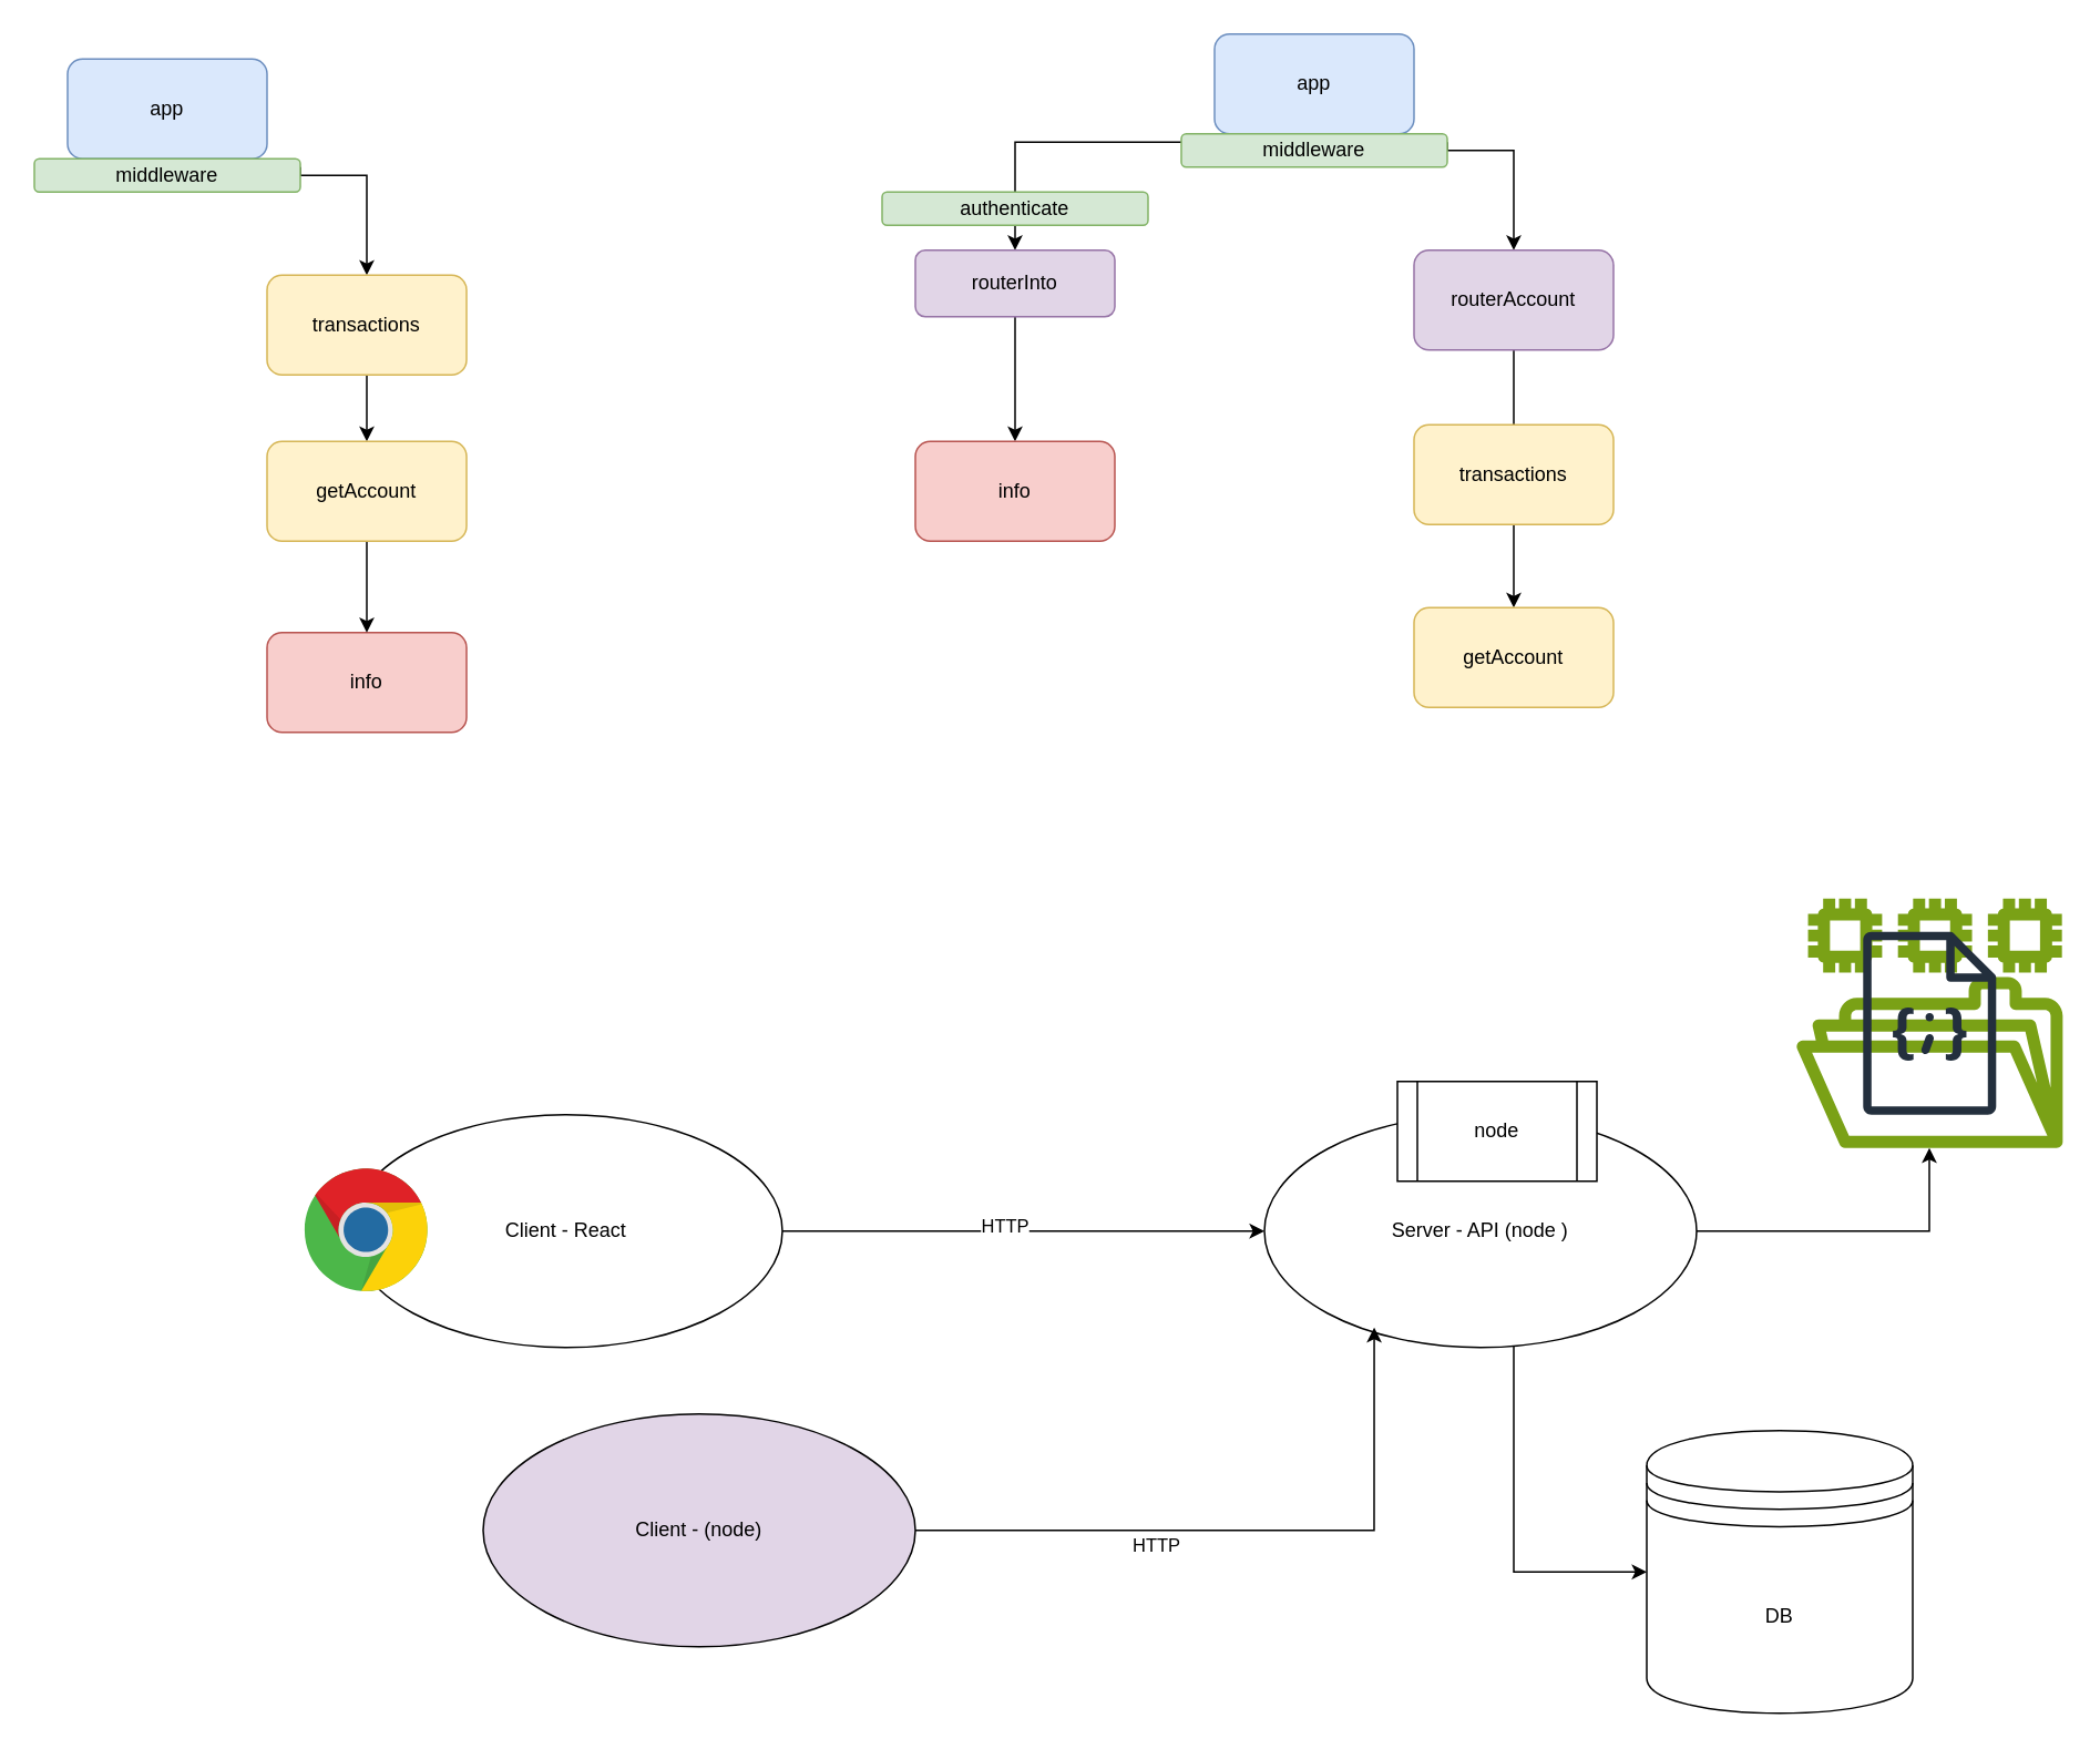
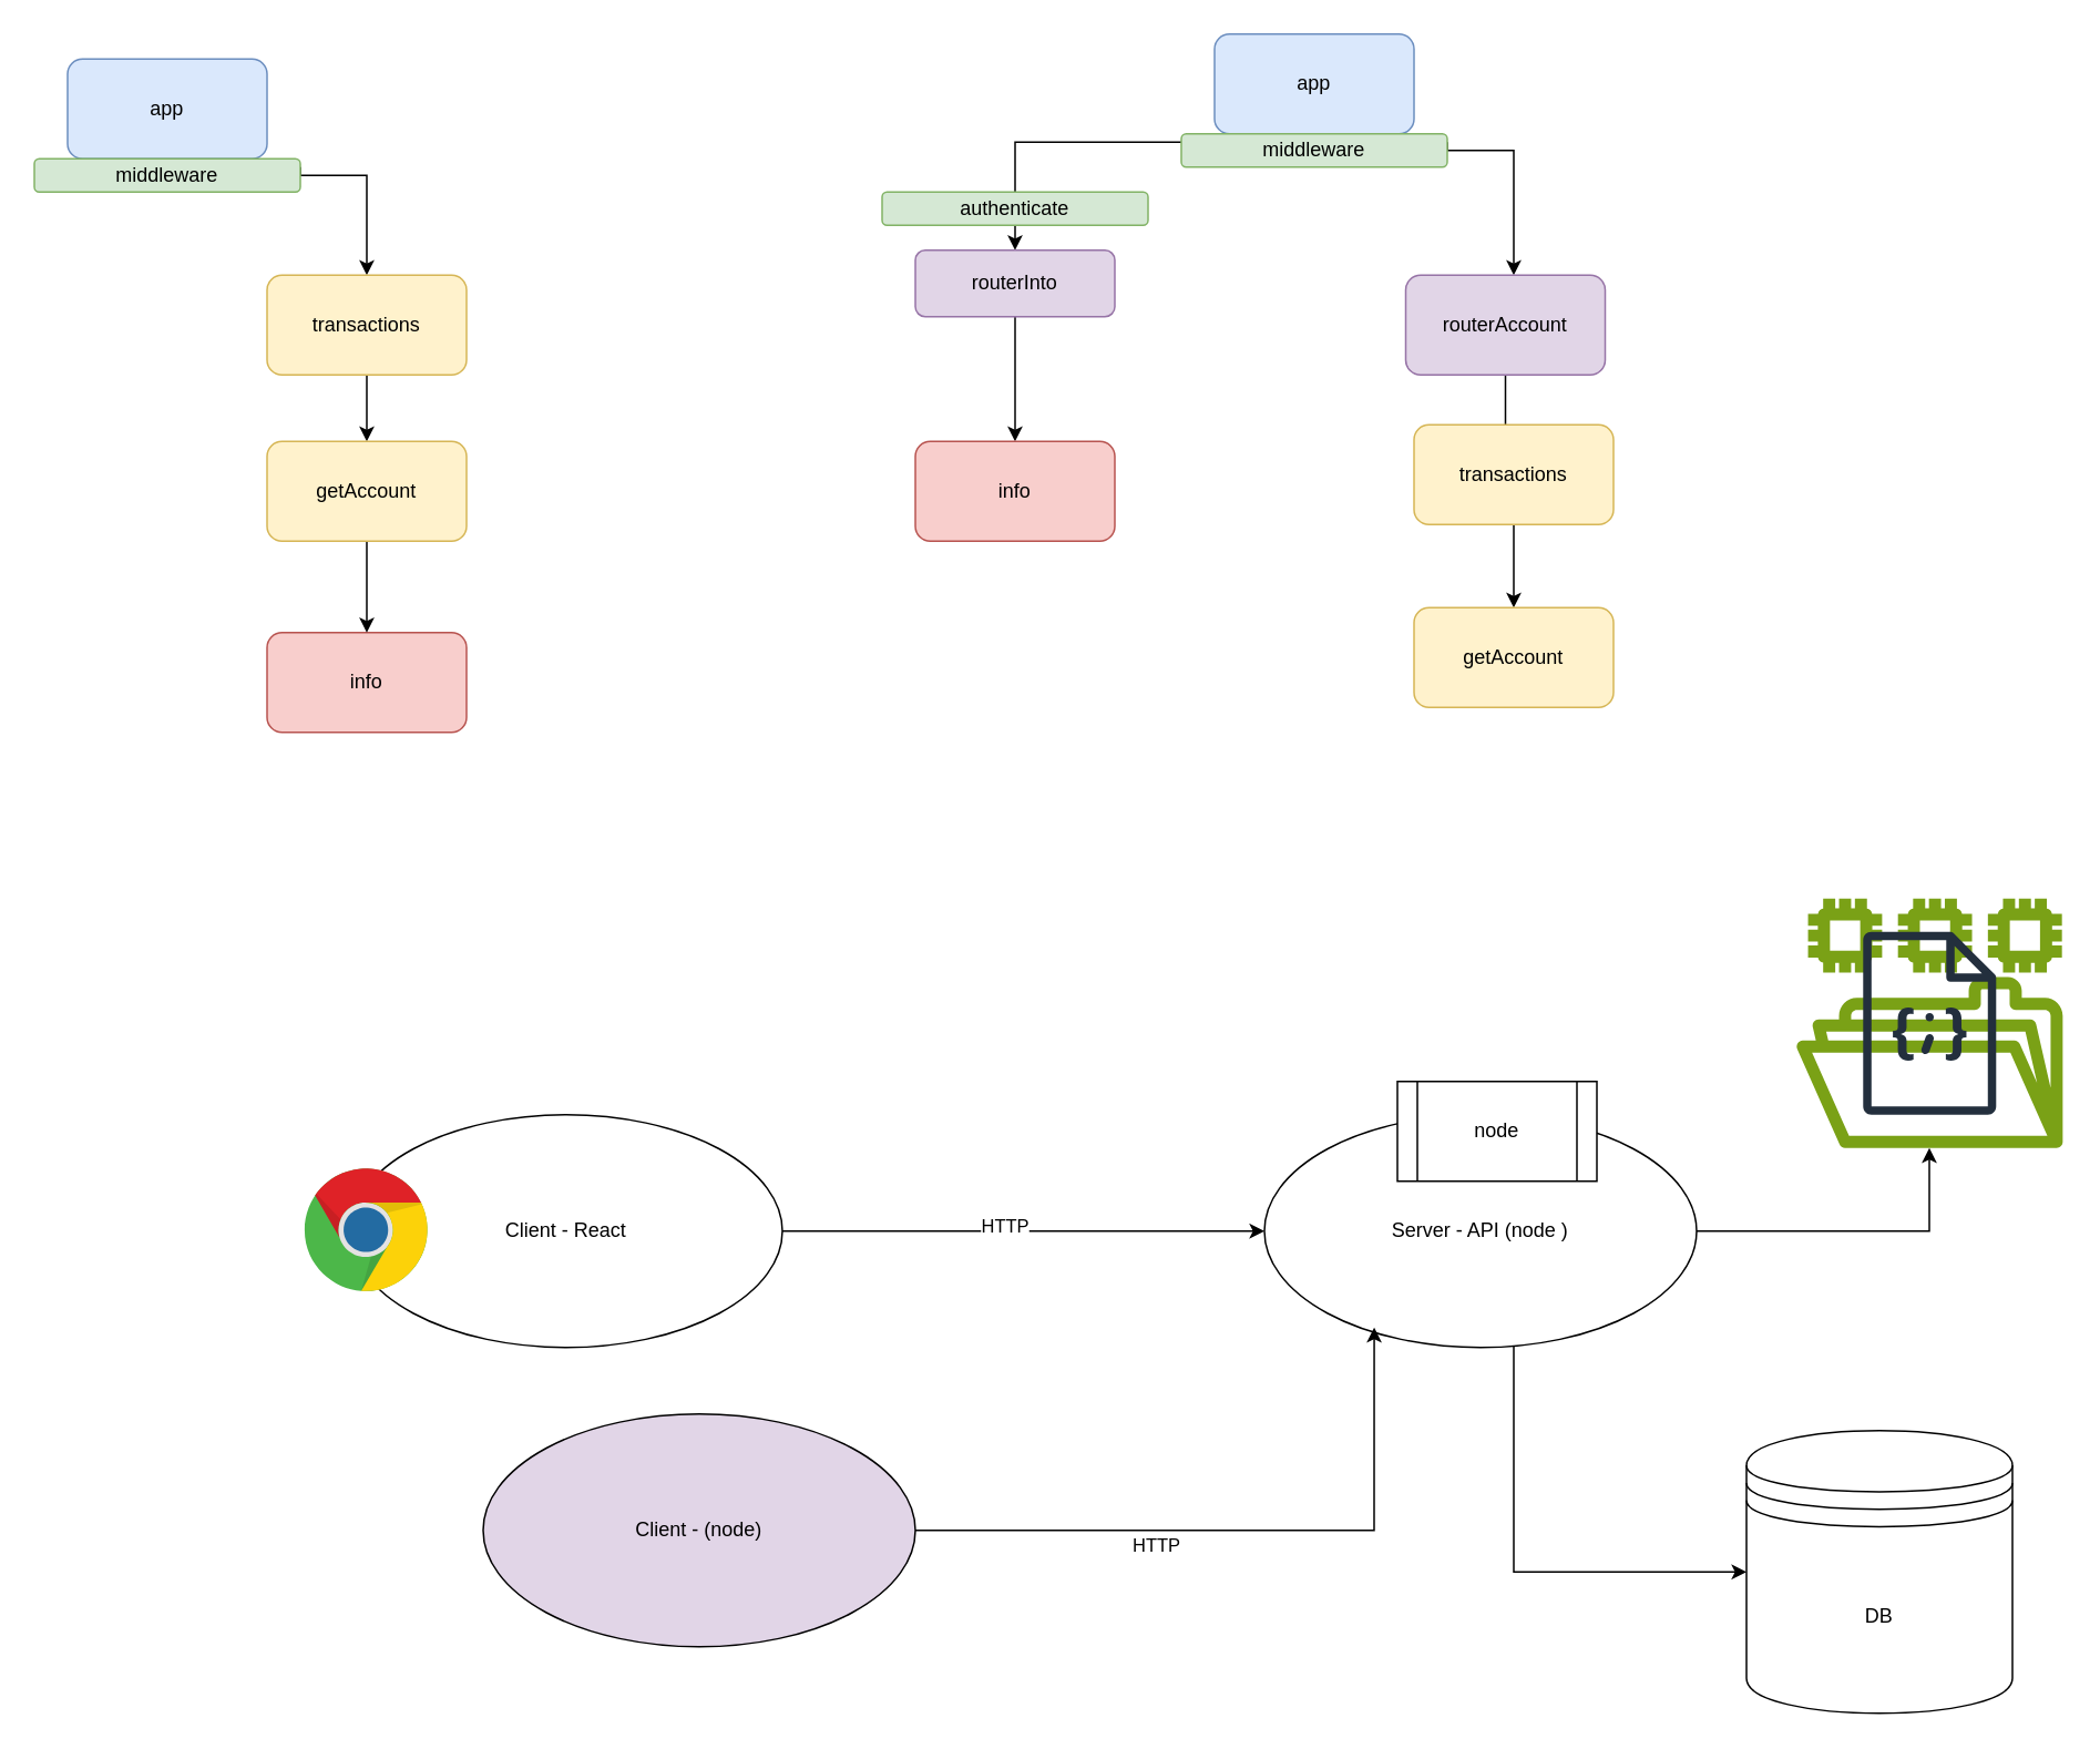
- <mxCell id="16" value="routerAccount" style="rounded=1;whiteSpace=wrap;html=1;fillColor=#e1d5e7;strokeColor=#9673a6;" parent="1" vertex="1"><mxGeometry x="850" y="150" width="120" height="60" as="geometry" /></mxCell>
+ <mxCell id="16" value="routerAccount" style="rounded=1;whiteSpace=wrap;html=1;fillColor=#e1d5e7;strokeColor=#9673a6;" parent="1" vertex="1"><mxGeometry x="845" y="165" width="120" height="60" as="geometry" /></mxCell>
- <mxCell id="36" value="DB" style="shape=datastore;whiteSpace=wrap;html=1;" vertex="1" parent="1"><mxGeometry x="990" y="860" width="160" height="170" as="geometry" /></mxCell>
+ <mxCell id="36" value="DB" style="shape=datastore;whiteSpace=wrap;html=1;" vertex="1" parent="1"><mxGeometry x="1050" y="860" width="160" height="170" as="geometry" /></mxCell>
